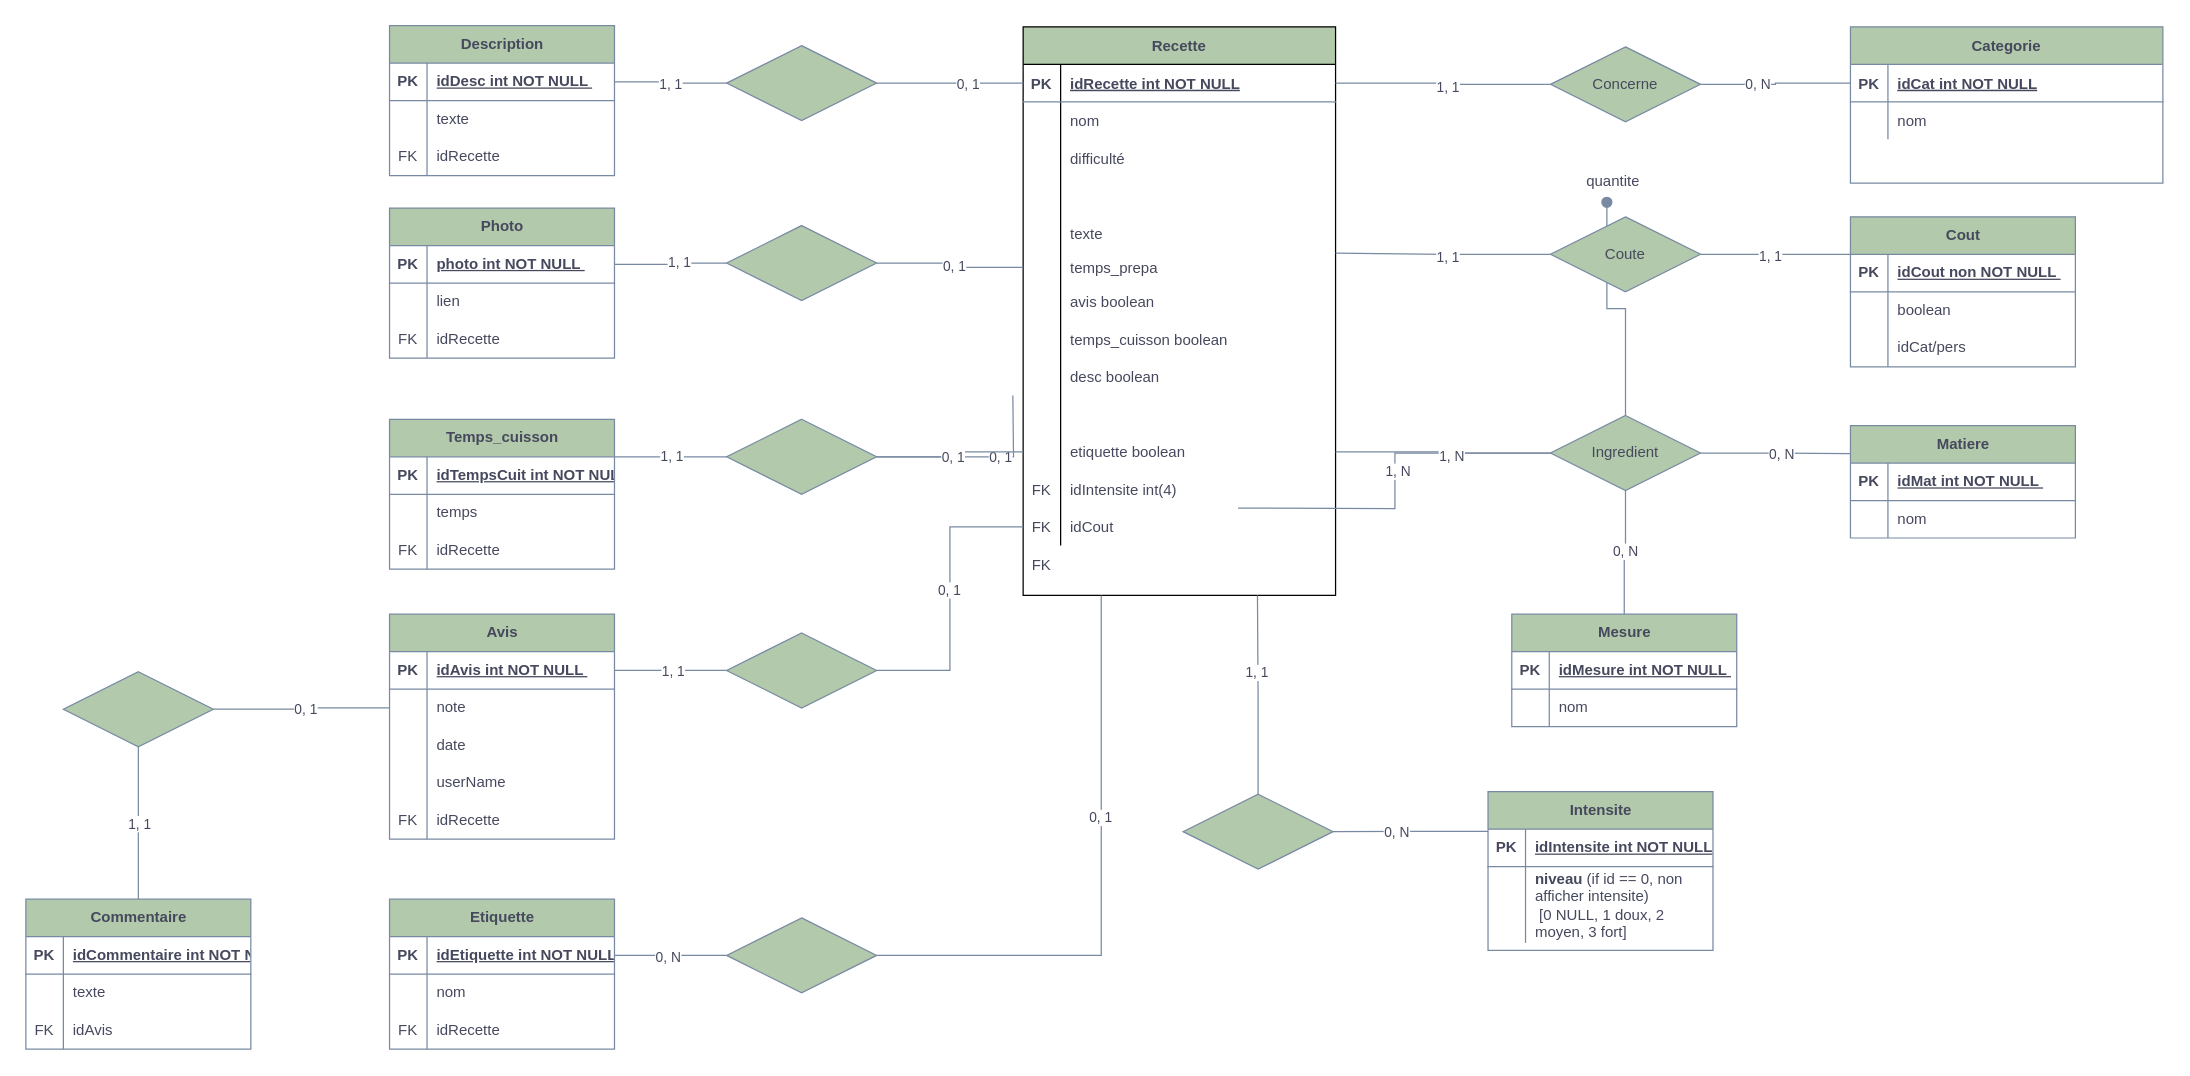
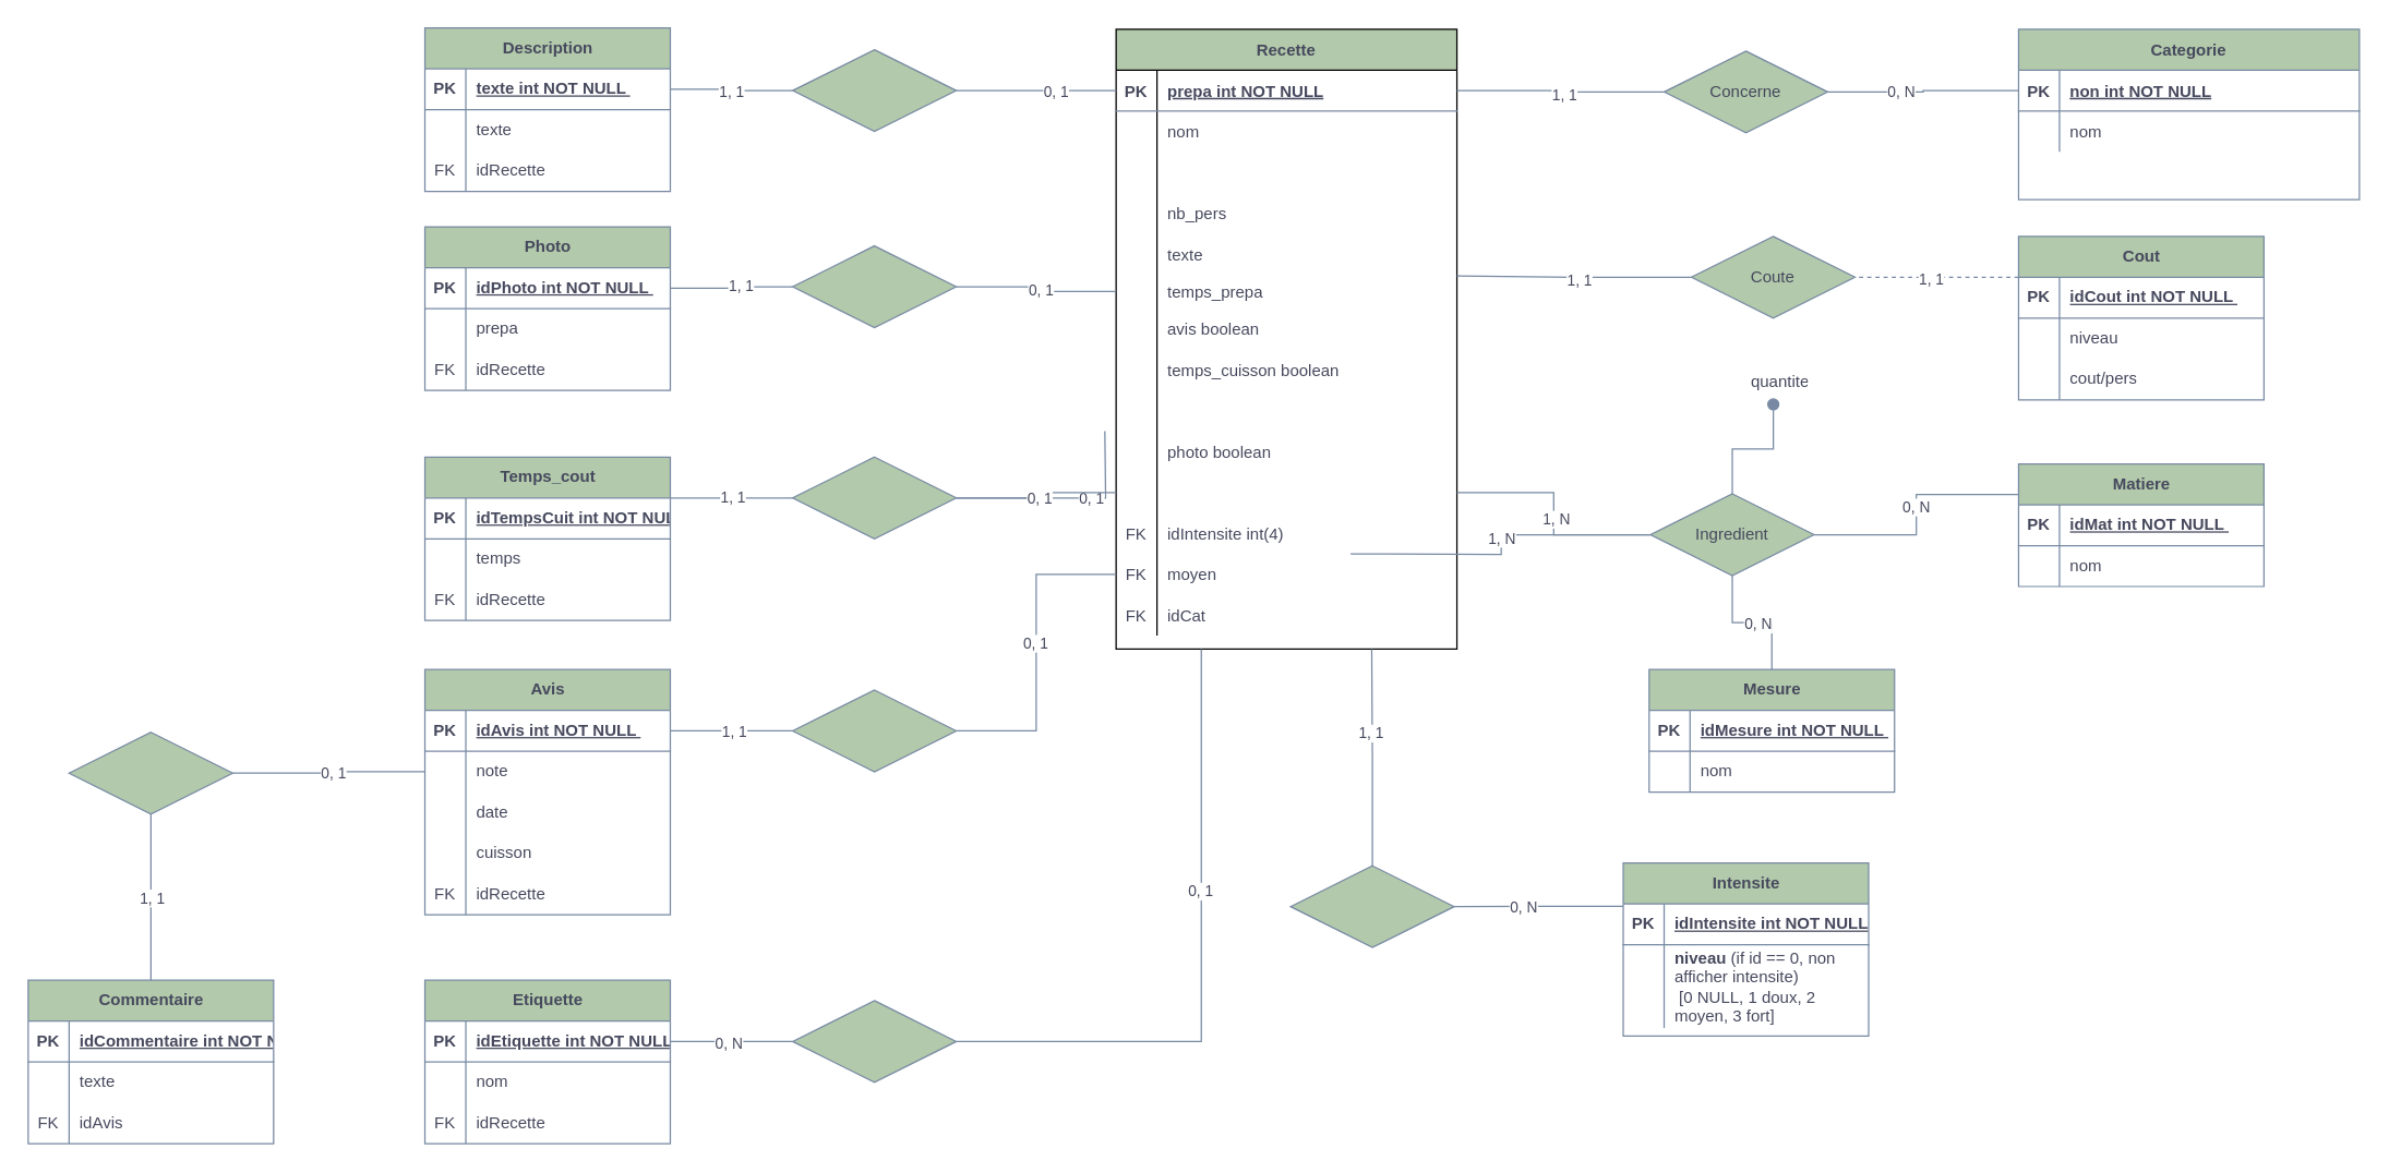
- <mxCell id="105" value="&lt;span style=&quot;white-space: nowrap;&quot;&gt;idDesc int NOT NULL&amp;nbsp;&lt;/span&gt;" style="shape=partialRectangle;connectable=0;fillColor=none;top=0;left=0;bottom=0;right=0;align=left;spacingLeft=6;fontStyle=5;overflow=hidden;whiteSpace=wrap;html=1;strokeColor=#788AA3;fontColor=#46495D;" vertex="1" parent="103"><mxGeometry x="30" width="150" height="30" as="geometry"><mxRectangle width="150" height="30" as="alternateBounds" /></mxGeometry></mxCell>
+ <mxCell id="105" value="&lt;span style=&quot;white-space: nowrap;&quot;&gt;texte int NOT NULL&amp;nbsp;&lt;/span&gt;" style="shape=partialRectangle;connectable=0;fillColor=none;top=0;left=0;bottom=0;right=0;align=left;spacingLeft=6;fontStyle=5;overflow=hidden;whiteSpace=wrap;html=1;strokeColor=#788AA3;fontColor=#46495D;" vertex="1" parent="103"><mxGeometry x="30" width="150" height="30" as="geometry"><mxRectangle width="150" height="30" as="alternateBounds" /></mxGeometry></mxCell>
- <mxCell id="16" value="idRecette int NOT NULL " style="shape=partialRectangle;overflow=hidden;connectable=0;fillColor=none;top=0;left=0;bottom=0;right=0;align=left;spacingLeft=6;fontStyle=5;labelBackgroundColor=none;strokeColor=#788AA3;fontColor=#46495D;" parent="14" vertex="1"><mxGeometry x="30" width="220" height="30" as="geometry"><mxRectangle width="220" height="30" as="alternateBounds" /></mxGeometry></mxCell>
+ <mxCell id="16" value="prepa int NOT NULL " style="shape=partialRectangle;overflow=hidden;connectable=0;fillColor=none;top=0;left=0;bottom=0;right=0;align=left;spacingLeft=6;fontStyle=5;labelBackgroundColor=none;strokeColor=#788AA3;fontColor=#46495D;" parent="14" vertex="1"><mxGeometry x="30" width="220" height="30" as="geometry"><mxRectangle width="220" height="30" as="alternateBounds" /></mxGeometry></mxCell>
- <mxCell id="101" value="Concerne" style="shape=rhombus;perimeter=rhombusPerimeter;whiteSpace=wrap;html=1;align=center;strokeColor=#788AA3;fontColor=#46495D;fillColor=#B2C9AB;" vertex="1" parent="1"><mxGeometry x="1240" y="37" width="120" height="60" as="geometry" /></mxCell>
+ <mxCell id="101" value="Concerne" style="shape=rhombus;perimeter=rhombusPerimeter;whiteSpace=wrap;html=1;align=center;strokeColor=#788AA3;fontColor=#46495D;fillColor=#B2C9AB;" vertex="1" parent="1"><mxGeometry x="1220" y="37" width="120" height="60" as="geometry" /></mxCell>
- <mxCell id="7" value="idCat int NOT NULL " style="shape=partialRectangle;overflow=hidden;connectable=0;fillColor=none;top=0;left=0;bottom=0;right=0;align=left;spacingLeft=6;fontStyle=5;labelBackgroundColor=none;strokeColor=#788AA3;fontColor=#46495D;" parent="5" vertex="1"><mxGeometry x="30" width="220" height="30" as="geometry"><mxRectangle width="220" height="30" as="alternateBounds" /></mxGeometry></mxCell>
+ <mxCell id="7" value="non int NOT NULL " style="shape=partialRectangle;overflow=hidden;connectable=0;fillColor=none;top=0;left=0;bottom=0;right=0;align=left;spacingLeft=6;fontStyle=5;labelBackgroundColor=none;strokeColor=#788AA3;fontColor=#46495D;" parent="5" vertex="1"><mxGeometry x="30" width="220" height="30" as="geometry"><mxRectangle width="220" height="30" as="alternateBounds" /></mxGeometry></mxCell>
- <mxCell id="22" value="difficulté" style="shape=partialRectangle;overflow=hidden;connectable=0;fillColor=none;top=0;left=0;bottom=0;right=0;align=left;spacingLeft=6;labelBackgroundColor=none;strokeColor=#788AA3;fontColor=#46495D;" vertex="1" parent="20"><mxGeometry x="30" width="220" height="30" as="geometry"><mxRectangle width="220" height="30" as="alternateBounds" /></mxGeometry></mxCell>
- <mxCell id="183" value="&lt;font&gt;quantite&lt;/font&gt;" style="text;strokeColor=none;fillColor=none;spacingLeft=4;spacingRight=4;overflow=hidden;rotatable=0;points=[[0,0.5],[1,0.5]];portConstraint=eastwest;fontSize=12;whiteSpace=wrap;html=1;fontColor=#46495D;" vertex="1" parent="1"><mxGeometry x="1263" y="131" width="52" height="30" as="geometry" /></mxCell>
+ <mxCell id="183" value="&lt;font&gt;quantite&lt;/font&gt;" style="text;strokeColor=none;fillColor=none;spacingLeft=4;spacingRight=4;overflow=hidden;rotatable=0;points=[[0,0.5],[1,0.5]];portConstraint=eastwest;fontSize=12;whiteSpace=wrap;html=1;fontColor=#46495D;" vertex="1" parent="1"><mxGeometry x="1278" y="266" width="52" height="30" as="geometry" /></mxCell>
+ <mxCell id="25" value="nb_pers" style="shape=partialRectangle;overflow=hidden;connectable=0;fillColor=none;top=0;left=0;bottom=0;right=0;align=left;spacingLeft=6;labelBackgroundColor=none;strokeColor=#788AA3;fontColor=#46495D;" vertex="1" parent="23"><mxGeometry x="30" width="220" height="30" as="geometry"><mxRectangle width="220" height="30" as="alternateBounds" /></mxGeometry></mxCell>
- <mxCell id="186" value="" style="rounded=0;orthogonalLoop=1;jettySize=auto;html=1;strokeColor=#788AA3;fontColor=#46495D;fillColor=#B2C9AB;endArrow=none;endFill=0;entryX=1;entryY=0.5;entryDx=0;entryDy=0;edgeStyle=orthogonalEdgeStyle;exitX=0;exitY=0.25;exitDx=0;exitDy=0;" edge="1" parent="1" source="72" target="185"><mxGeometry relative="1" as="geometry"><mxPoint x="1490" y="76" as="sourcePoint" /><mxPoint x="1370" y="77" as="targetPoint" /></mxGeometry></mxCell>
+ <mxCell id="186" value="" style="rounded=0;orthogonalLoop=1;jettySize=auto;html=1;strokeColor=#788AA3;fontColor=#46495D;fillColor=#B2C9AB;endArrow=none;endFill=0;entryX=1;entryY=0.5;entryDx=0;entryDy=0;edgeStyle=orthogonalEdgeStyle;exitX=0;exitY=0.25;exitDx=0;exitDy=0;dashed=1;" edge="1" parent="1" source="72" target="185"><mxGeometry relative="1" as="geometry"><mxPoint x="1490" y="76" as="sourcePoint" /><mxPoint x="1370" y="77" as="targetPoint" /></mxGeometry></mxCell>
- <mxCell id="115" value="&lt;span style=&quot;white-space: nowrap;&quot;&gt;photo int NOT NULL&amp;nbsp;&lt;/span&gt;" style="shape=partialRectangle;connectable=0;fillColor=none;top=0;left=0;bottom=0;right=0;align=left;spacingLeft=6;fontStyle=5;overflow=hidden;whiteSpace=wrap;html=1;strokeColor=#788AA3;fontColor=#46495D;" vertex="1" parent="113"><mxGeometry x="30" width="150" height="30" as="geometry"><mxRectangle width="150" height="30" as="alternateBounds" /></mxGeometry></mxCell>
+ <mxCell id="115" value="&lt;span style=&quot;white-space: nowrap;&quot;&gt;idPhoto int NOT NULL&amp;nbsp;&lt;/span&gt;" style="shape=partialRectangle;connectable=0;fillColor=none;top=0;left=0;bottom=0;right=0;align=left;spacingLeft=6;fontStyle=5;overflow=hidden;whiteSpace=wrap;html=1;strokeColor=#788AA3;fontColor=#46495D;" vertex="1" parent="113"><mxGeometry x="30" width="150" height="30" as="geometry"><mxRectangle width="150" height="30" as="alternateBounds" /></mxGeometry></mxCell>
- <mxCell id="75" value="&lt;span style=&quot;white-space: nowrap;&quot;&gt;idCout non NOT NULL&amp;nbsp;&lt;/span&gt;" style="shape=partialRectangle;connectable=0;fillColor=none;top=0;left=0;bottom=0;right=0;align=left;spacingLeft=6;fontStyle=5;overflow=hidden;whiteSpace=wrap;html=1;strokeColor=#788AA3;fontColor=#46495D;" vertex="1" parent="73"><mxGeometry x="30" width="150" height="30" as="geometry"><mxRectangle width="150" height="30" as="alternateBounds" /></mxGeometry></mxCell>
+ <mxCell id="75" value="&lt;span style=&quot;white-space: nowrap;&quot;&gt;idCout int NOT NULL&amp;nbsp;&lt;/span&gt;" style="shape=partialRectangle;connectable=0;fillColor=none;top=0;left=0;bottom=0;right=0;align=left;spacingLeft=6;fontStyle=5;overflow=hidden;whiteSpace=wrap;html=1;strokeColor=#788AA3;fontColor=#46495D;" vertex="1" parent="73"><mxGeometry x="30" width="150" height="30" as="geometry"><mxRectangle width="150" height="30" as="alternateBounds" /></mxGeometry></mxCell>
- <mxCell id="118" value="lien" style="shape=partialRectangle;connectable=0;fillColor=none;top=0;left=0;bottom=0;right=0;align=left;spacingLeft=6;overflow=hidden;whiteSpace=wrap;html=1;strokeColor=#788AA3;fontColor=#46495D;" vertex="1" parent="116"><mxGeometry x="30" width="150" height="30" as="geometry"><mxRectangle width="150" height="30" as="alternateBounds" /></mxGeometry></mxCell>
+ <mxCell id="118" value="prepa" style="shape=partialRectangle;connectable=0;fillColor=none;top=0;left=0;bottom=0;right=0;align=left;spacingLeft=6;overflow=hidden;whiteSpace=wrap;html=1;strokeColor=#788AA3;fontColor=#46495D;" vertex="1" parent="116"><mxGeometry x="30" width="150" height="30" as="geometry"><mxRectangle width="150" height="30" as="alternateBounds" /></mxGeometry></mxCell>
- <mxCell id="78" value="boolean" style="shape=partialRectangle;connectable=0;fillColor=none;top=0;left=0;bottom=0;right=0;align=left;spacingLeft=6;overflow=hidden;whiteSpace=wrap;html=1;strokeColor=#788AA3;fontColor=#46495D;" vertex="1" parent="76"><mxGeometry x="30" width="150" height="30" as="geometry"><mxRectangle width="150" height="30" as="alternateBounds" /></mxGeometry></mxCell>
+ <mxCell id="78" value="niveau" style="shape=partialRectangle;connectable=0;fillColor=none;top=0;left=0;bottom=0;right=0;align=left;spacingLeft=6;overflow=hidden;whiteSpace=wrap;html=1;strokeColor=#788AA3;fontColor=#46495D;" vertex="1" parent="76"><mxGeometry x="30" width="150" height="30" as="geometry"><mxRectangle width="150" height="30" as="alternateBounds" /></mxGeometry></mxCell>
- <mxCell id="81" value="idCat/pers" style="shape=partialRectangle;connectable=0;fillColor=none;top=0;left=0;bottom=0;right=0;align=left;spacingLeft=6;overflow=hidden;whiteSpace=wrap;html=1;strokeColor=#788AA3;fontColor=#46495D;" vertex="1" parent="79"><mxGeometry x="30" width="150" height="30" as="geometry"><mxRectangle width="150" height="30" as="alternateBounds" /></mxGeometry></mxCell>
+ <mxCell id="81" value="cout/pers" style="shape=partialRectangle;connectable=0;fillColor=none;top=0;left=0;bottom=0;right=0;align=left;spacingLeft=6;overflow=hidden;whiteSpace=wrap;html=1;strokeColor=#788AA3;fontColor=#46495D;" vertex="1" parent="79"><mxGeometry x="30" width="150" height="30" as="geometry"><mxRectangle width="150" height="30" as="alternateBounds" /></mxGeometry></mxCell>
- <mxCell id="40" value="desc boolean" style="shape=partialRectangle;overflow=hidden;connectable=0;fillColor=none;top=0;left=0;bottom=0;right=0;align=left;spacingLeft=6;labelBackgroundColor=none;strokeColor=#788AA3;fontColor=#46495D;" vertex="1" parent="38"><mxGeometry x="30" width="220" height="30" as="geometry"><mxRectangle width="220" height="30" as="alternateBounds" /></mxGeometry></mxCell>
+ <mxCell id="43" value="photo boolean" style="shape=partialRectangle;overflow=hidden;connectable=0;fillColor=none;top=0;left=0;bottom=0;right=0;align=left;spacingLeft=6;labelBackgroundColor=none;strokeColor=#788AA3;fontColor=#46495D;" vertex="1" parent="41"><mxGeometry x="30" width="220" height="30" as="geometry"><mxRectangle width="220" height="30" as="alternateBounds" /></mxGeometry></mxCell>
- <mxCell id="122" value="Temps_cuisson" style="shape=table;startSize=30;container=1;collapsible=1;childLayout=tableLayout;fixedRows=1;rowLines=0;fontStyle=1;align=center;resizeLast=1;html=1;strokeColor=#788AA3;fontColor=#46495D;fillColor=#B2C9AB;" vertex="1" parent="1"><mxGeometry x="311" y="335" width="180" height="120" as="geometry" /></mxCell>
+ <mxCell id="122" value="Temps_cout" style="shape=table;startSize=30;container=1;collapsible=1;childLayout=tableLayout;fixedRows=1;rowLines=0;fontStyle=1;align=center;resizeLast=1;html=1;strokeColor=#788AA3;fontColor=#46495D;fillColor=#B2C9AB;" vertex="1" parent="1"><mxGeometry x="311" y="335" width="180" height="120" as="geometry" /></mxCell>
- <mxCell id="46" value="etiquette boolean" style="shape=partialRectangle;overflow=hidden;connectable=0;fillColor=none;top=0;left=0;bottom=0;right=0;align=left;spacingLeft=6;labelBackgroundColor=none;strokeColor=#788AA3;fontColor=#46495D;" vertex="1" parent="44"><mxGeometry x="30" width="220" height="30" as="geometry"><mxRectangle width="220" height="30" as="alternateBounds" /></mxGeometry></mxCell>
- <mxCell id="176" value="Ingredient" style="shape=rhombus;perimeter=rhombusPerimeter;whiteSpace=wrap;html=1;align=center;strokeColor=#788AA3;fontColor=#46495D;fillColor=#B2C9AB;" vertex="1" parent="1"><mxGeometry x="1240" y="332" width="120" height="60" as="geometry" /></mxCell>
+ <mxCell id="176" value="Ingredient" style="shape=rhombus;perimeter=rhombusPerimeter;whiteSpace=wrap;html=1;align=center;strokeColor=#788AA3;fontColor=#46495D;fillColor=#B2C9AB;" vertex="1" parent="1"><mxGeometry x="1210" y="362" width="120" height="60" as="geometry" /></mxCell>
- <mxCell id="52" value="idCout" style="shape=partialRectangle;overflow=hidden;connectable=0;fillColor=none;top=0;left=0;bottom=0;right=0;align=left;spacingLeft=6;labelBackgroundColor=none;strokeColor=#788AA3;fontColor=#46495D;" vertex="1" parent="50"><mxGeometry x="30" width="220" height="30" as="geometry"><mxRectangle width="220" height="30" as="alternateBounds" /></mxGeometry></mxCell>
+ <mxCell id="52" value="moyen" style="shape=partialRectangle;overflow=hidden;connectable=0;fillColor=none;top=0;left=0;bottom=0;right=0;align=left;spacingLeft=6;labelBackgroundColor=none;strokeColor=#788AA3;fontColor=#46495D;" vertex="1" parent="50"><mxGeometry x="30" width="220" height="30" as="geometry"><mxRectangle width="220" height="30" as="alternateBounds" /></mxGeometry></mxCell>
+ <mxCell id="55" value="idCat" style="shape=partialRectangle;overflow=hidden;connectable=0;fillColor=none;top=0;left=0;bottom=0;right=0;align=left;spacingLeft=6;labelBackgroundColor=none;strokeColor=#788AA3;fontColor=#46495D;" vertex="1" parent="53"><mxGeometry x="30" width="220" height="30" as="geometry"><mxRectangle width="220" height="30" as="alternateBounds" /></mxGeometry></mxCell>
- <mxCell id="68" value="userName" style="shape=partialRectangle;connectable=0;fillColor=none;top=0;left=0;bottom=0;right=0;align=left;spacingLeft=6;overflow=hidden;whiteSpace=wrap;html=1;strokeColor=#788AA3;fontColor=#46495D;" vertex="1" parent="66"><mxGeometry x="30" width="150" height="30" as="geometry"><mxRectangle width="150" height="30" as="alternateBounds" /></mxGeometry></mxCell>
+ <mxCell id="68" value="cuisson" style="shape=partialRectangle;connectable=0;fillColor=none;top=0;left=0;bottom=0;right=0;align=left;spacingLeft=6;overflow=hidden;whiteSpace=wrap;html=1;strokeColor=#788AA3;fontColor=#46495D;" vertex="1" parent="66"><mxGeometry x="30" width="150" height="30" as="geometry"><mxRectangle width="150" height="30" as="alternateBounds" /></mxGeometry></mxCell>
